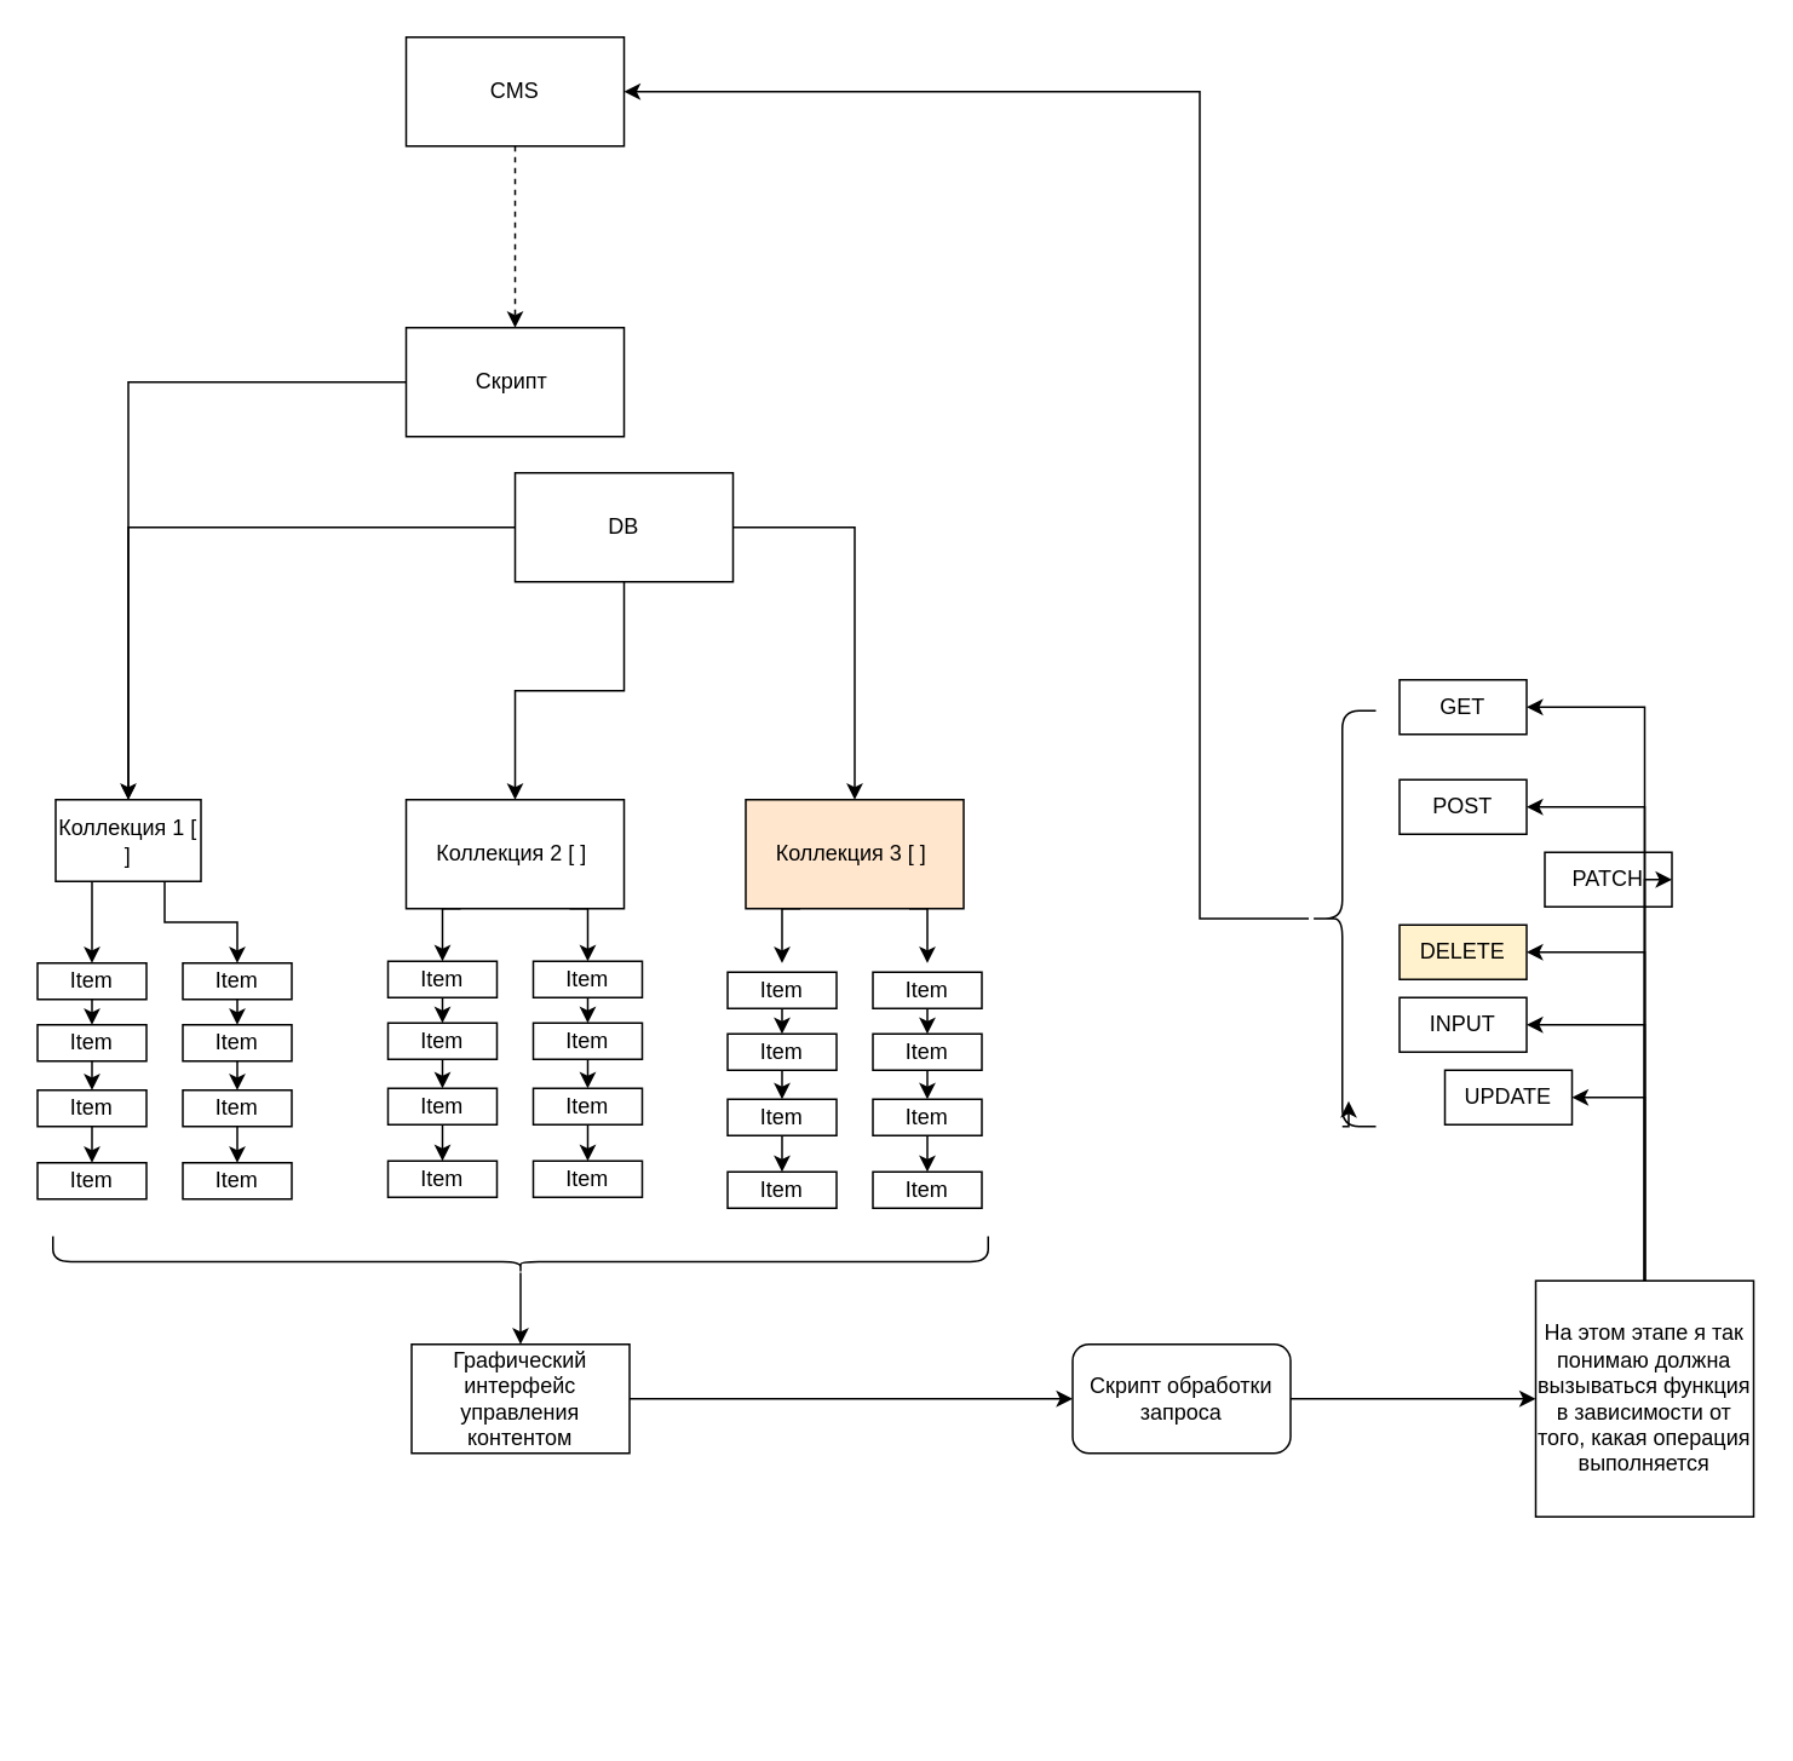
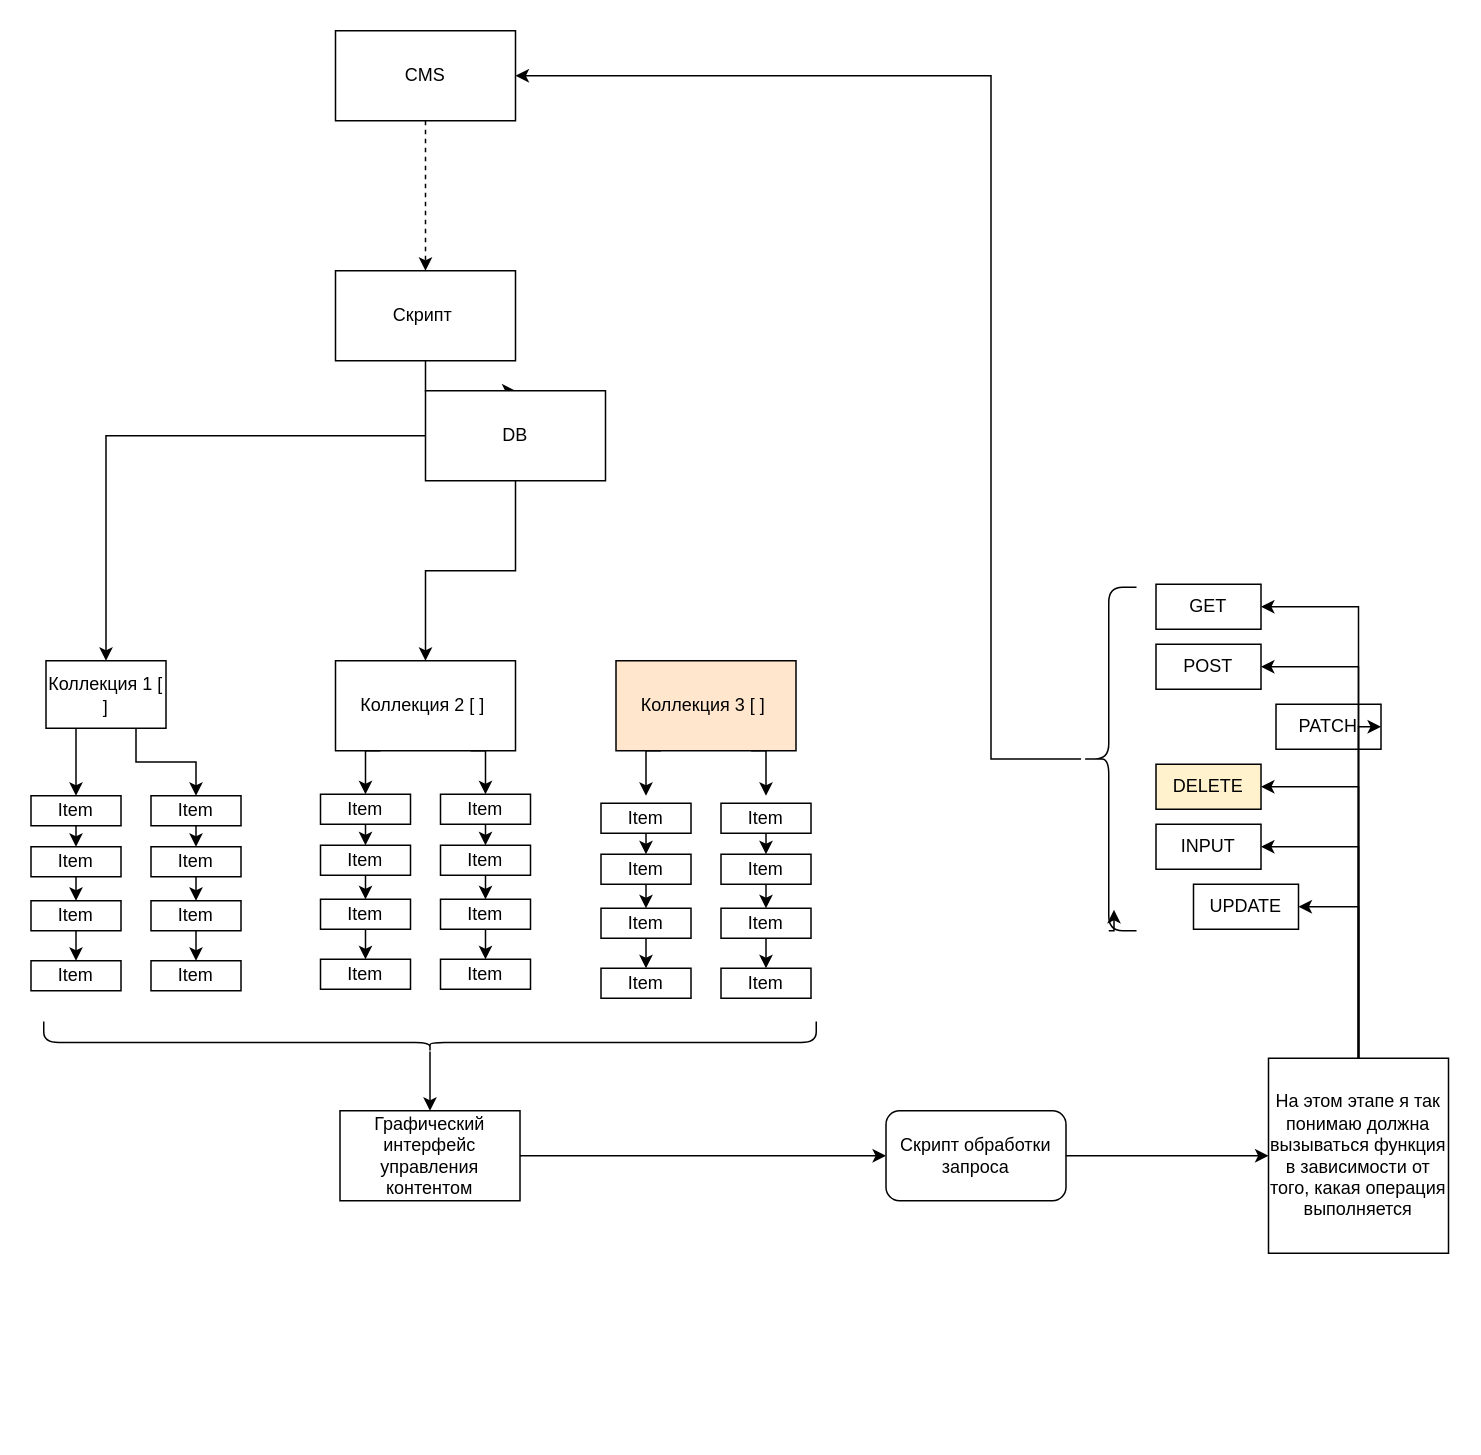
- <mxCell id="4" style="edgeStyle=orthogonalEdgeStyle;rounded=0;orthogonalLoop=1;jettySize=auto;html=1;" parent="1" source="5" target="12" edge="1"><mxGeometry relative="1" as="geometry" /></mxCell>
+ <mxCell id="4" style="edgeStyle=orthogonalEdgeStyle;rounded=0;orthogonalLoop=1;jettySize=auto;html=1;" parent="1" source="5" target="9" edge="1"><mxGeometry relative="1" as="geometry" /></mxCell>
- <mxCell id="6" style="edgeStyle=orthogonalEdgeStyle;rounded=0;orthogonalLoop=1;jettySize=auto;html=1;entryX=0.5;entryY=0;entryDx=0;entryDy=0;endArrow=open;" parent="1" source="9" target="12" edge="1"><mxGeometry relative="1" as="geometry" /></mxCell>
+ <mxCell id="6" style="edgeStyle=orthogonalEdgeStyle;rounded=0;orthogonalLoop=1;jettySize=auto;html=1;entryX=0.5;entryY=0;entryDx=0;entryDy=0;" parent="1" source="9" target="12" edge="1"><mxGeometry relative="1" as="geometry" /></mxCell>
- <mxCell id="8" style="edgeStyle=orthogonalEdgeStyle;rounded=0;orthogonalLoop=1;jettySize=auto;html=1;" parent="1" source="9" target="18" edge="1"><mxGeometry relative="1" as="geometry" /></mxCell>
- <mxCell id="67" value="GET" style="rounded=0;whiteSpace=wrap;html=1;" parent="1" vertex="1"><mxGeometry x="770" y="374" width="70" height="30" as="geometry" /></mxCell>
+ <mxCell id="67" value="GET" style="rounded=0;whiteSpace=wrap;html=1;" parent="1" vertex="1"><mxGeometry x="770" y="389" width="70" height="30" as="geometry" /></mxCell>
